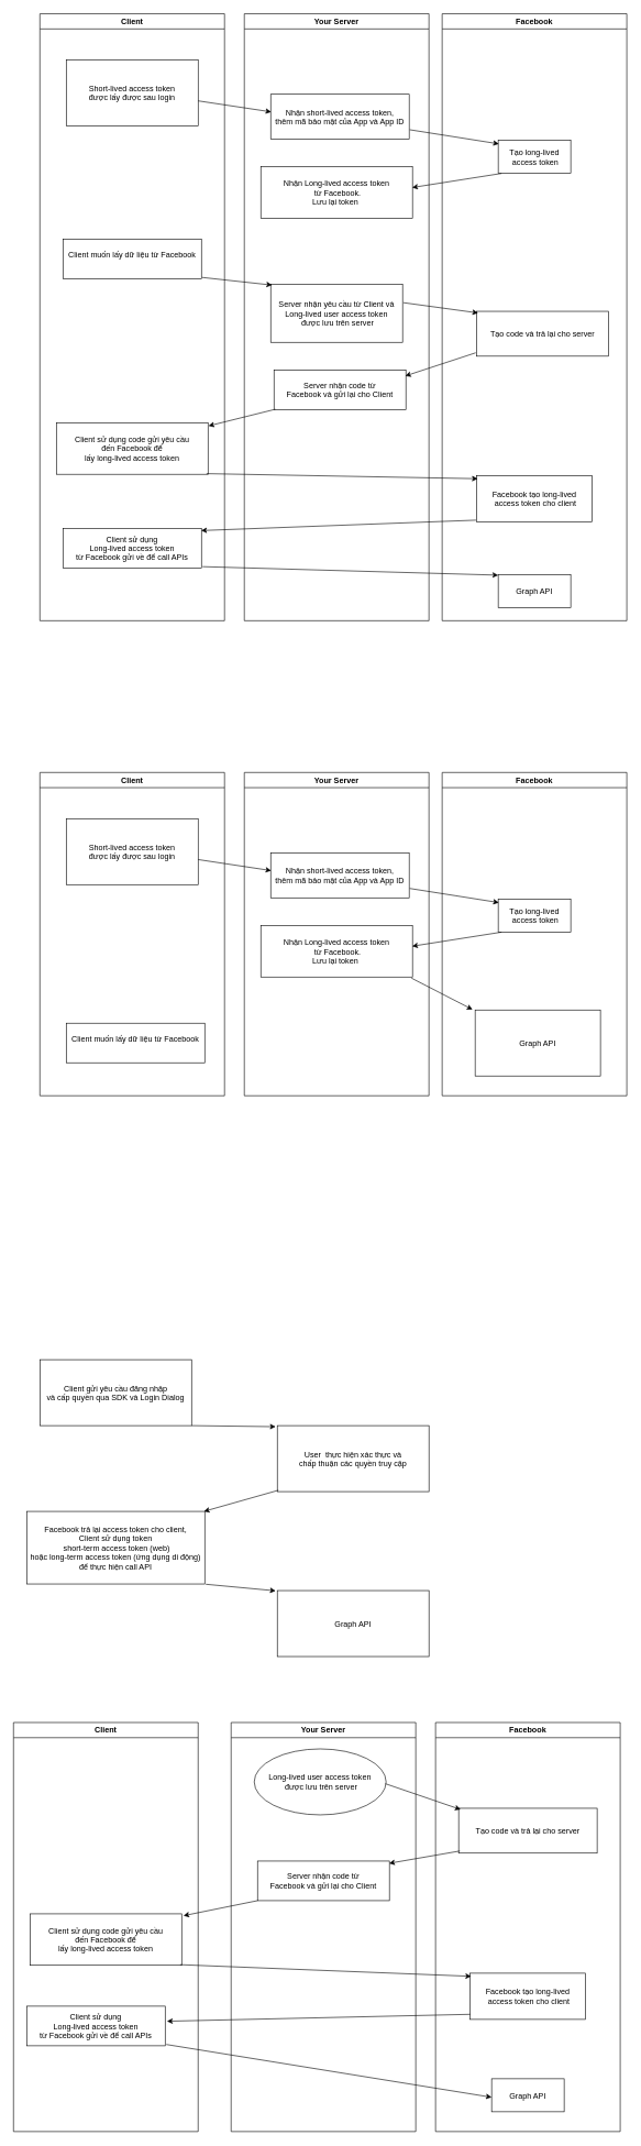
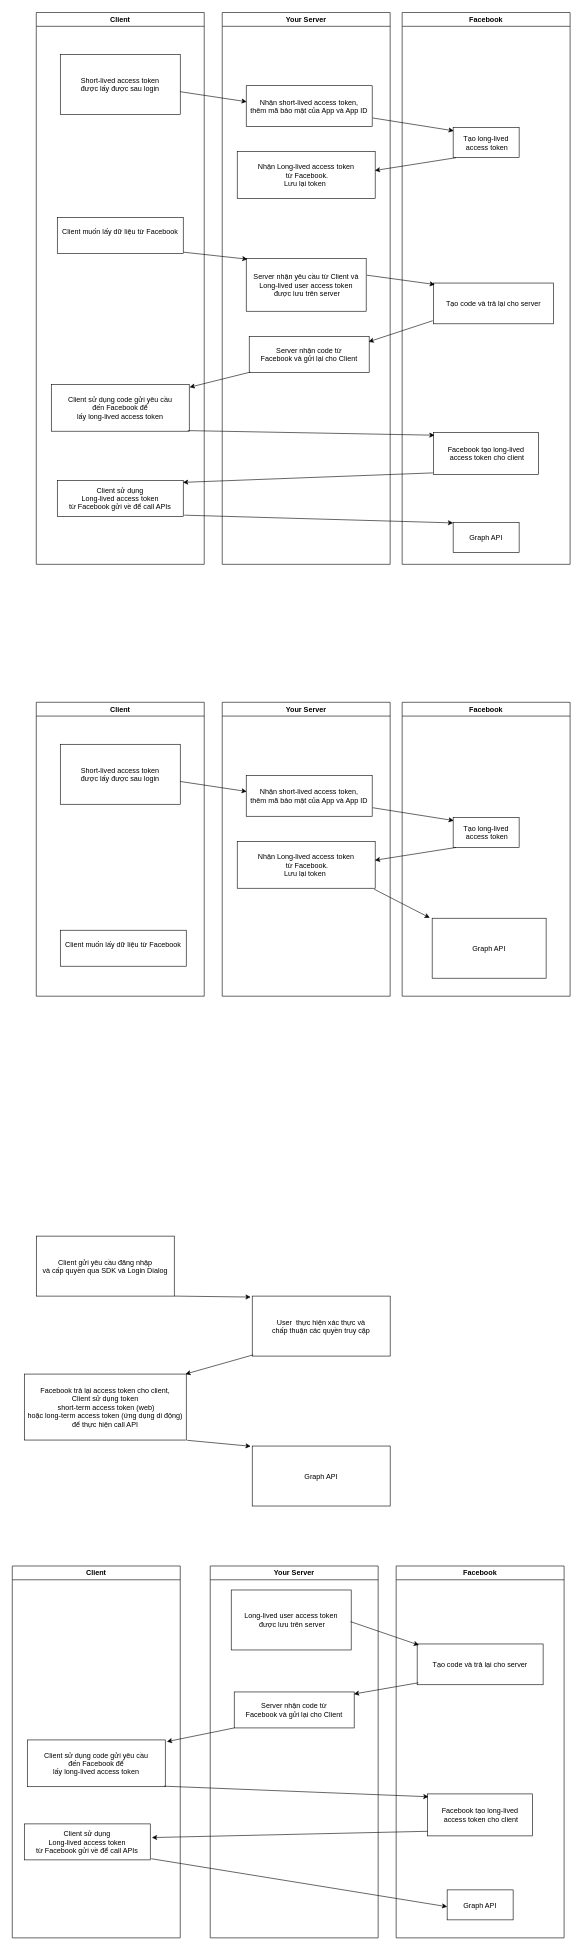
- <mxCell id="23" value="Long-lived user access token&#10; được lưu trên server" style="ellipse;" vertex="1" parent="22"><mxGeometry x="35" y="40" width="200" height="100" as="geometry" /></mxCell>
+ <mxCell id="23" value="Long-lived user access token&#10; được lưu trên server" style="" vertex="1" parent="22"><mxGeometry x="35" y="40" width="200" height="100" as="geometry" /></mxCell>
